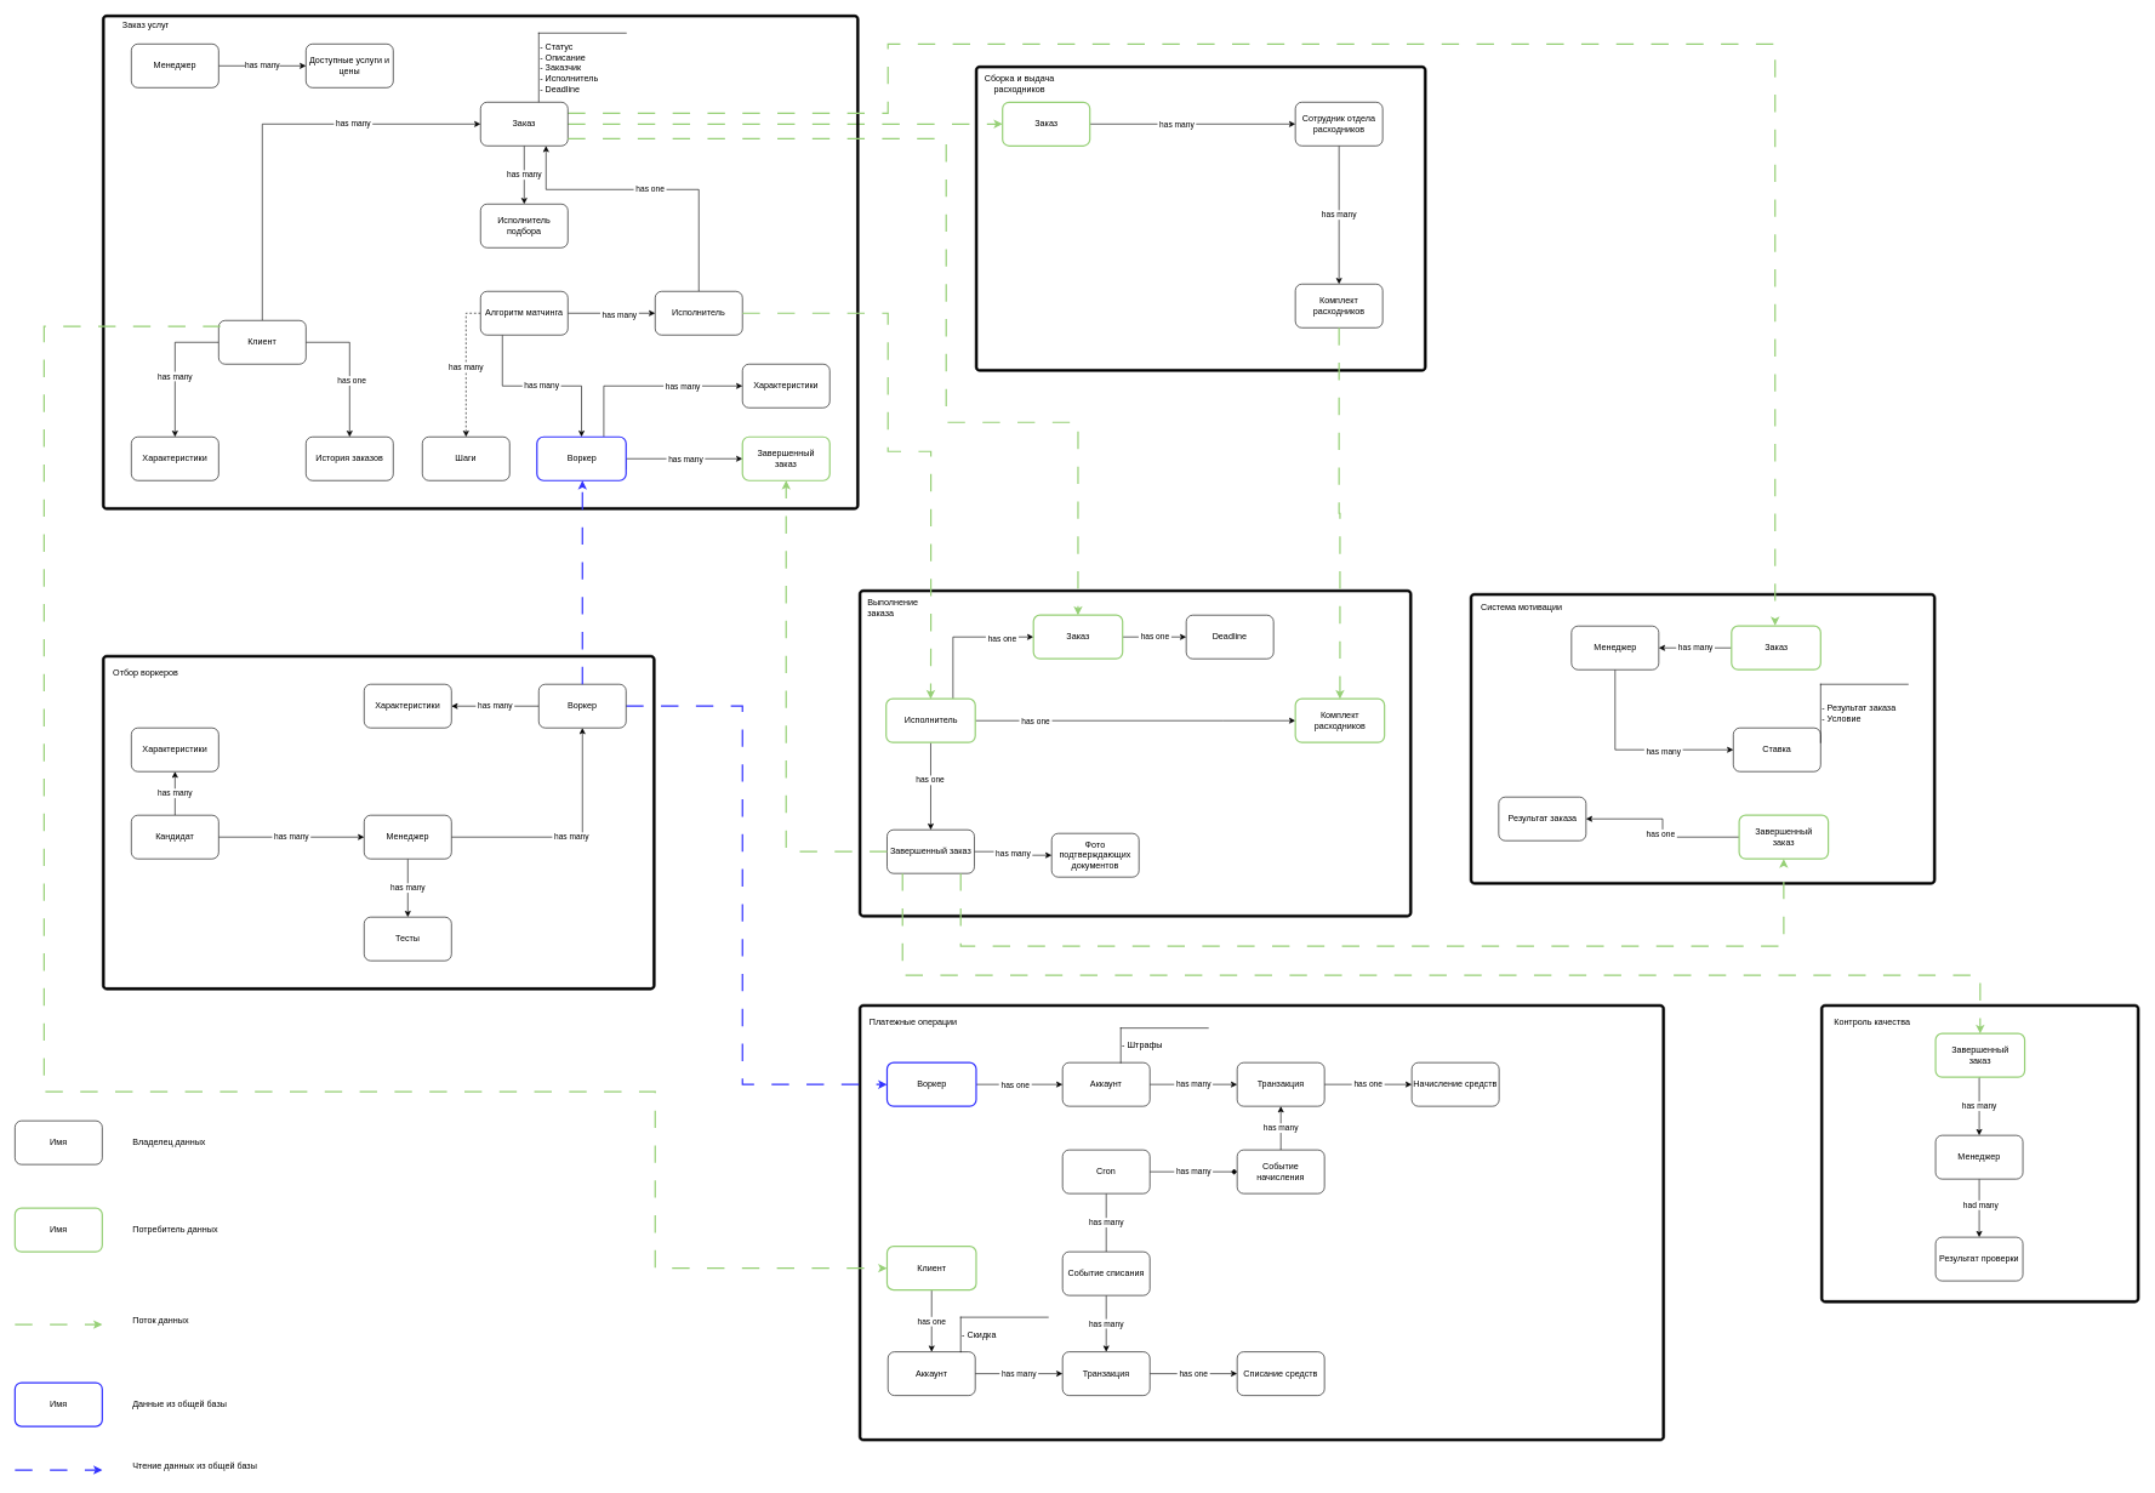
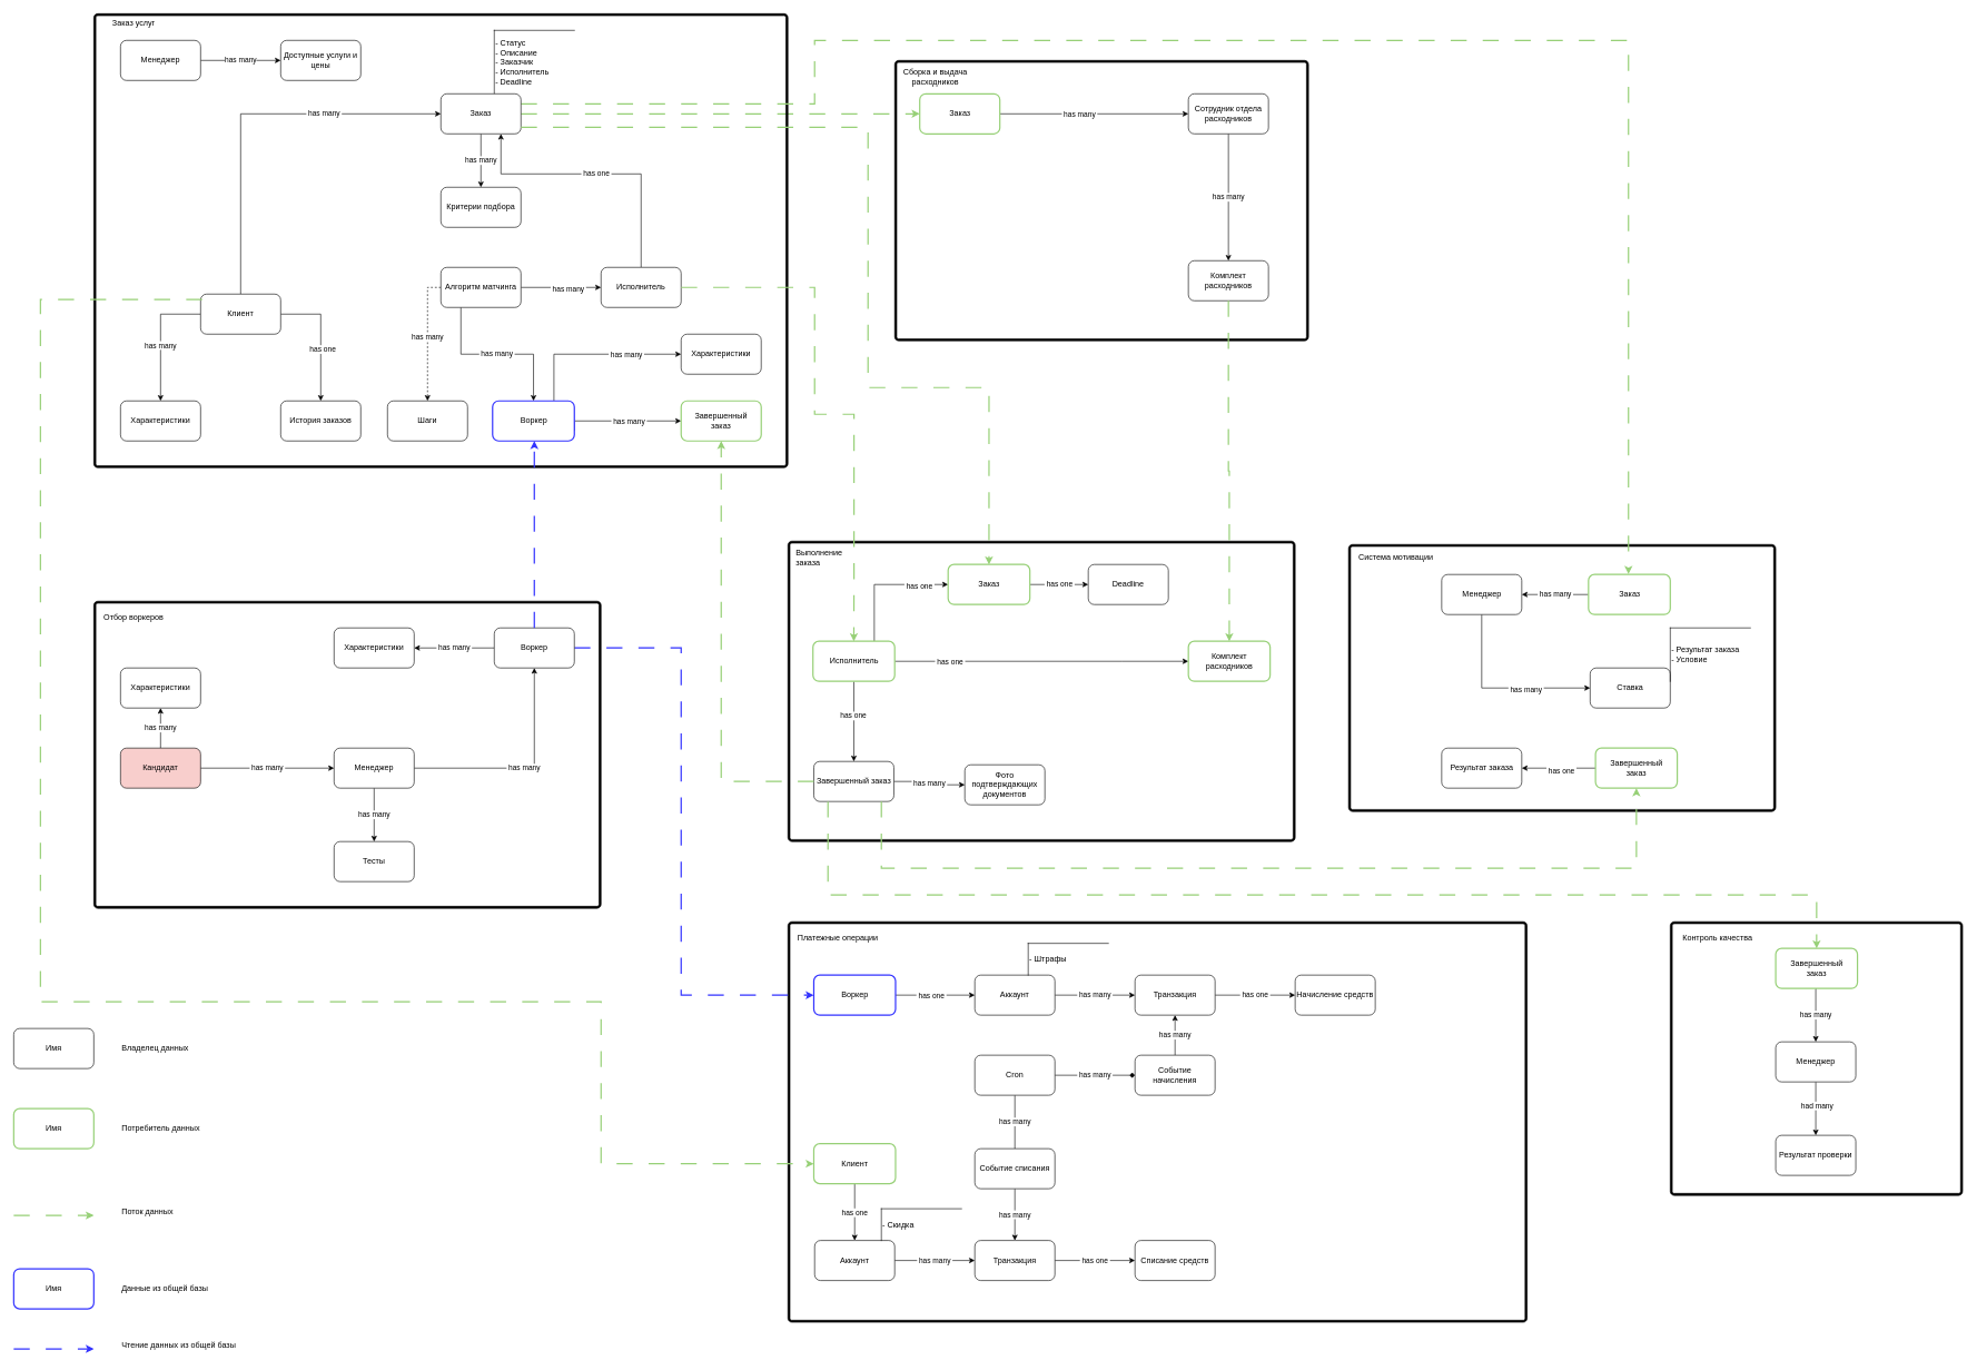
- <mxCell id="39" value="Исполнитель подбора" style="rounded=1;whiteSpace=wrap;html=1;" vertex="1" parent="1"><mxGeometry x="660" y="280" width="120" height="60" as="geometry" /></mxCell>
+ <mxCell id="39" value="Критерии подбора" style="rounded=1;whiteSpace=wrap;html=1;" vertex="1" parent="1"><mxGeometry x="660" y="280" width="120" height="60" as="geometry" /></mxCell>
- <mxCell id="97" value="Результат заказа" style="rounded=1;whiteSpace=wrap;html=1;" vertex="1" parent="1"><mxGeometry x="2059.5" y="1095" width="120" height="60" as="geometry" /></mxCell>
+ <mxCell id="97" value="Результат заказа" style="rounded=1;whiteSpace=wrap;html=1;" vertex="1" parent="1"><mxGeometry x="2159.5" y="1120" width="120" height="60" as="geometry" /></mxCell>
- <mxCell id="67" value="Кандидат" style="rounded=1;whiteSpace=wrap;html=1;" vertex="1" parent="1"><mxGeometry x="180" y="1120" width="120" height="60" as="geometry" /></mxCell>
+ <mxCell id="67" value="Кандидат" style="rounded=1;whiteSpace=wrap;html=1;fillColor=#f8cecc;" vertex="1" parent="1"><mxGeometry x="180" y="1120" width="120" height="60" as="geometry" /></mxCell>
